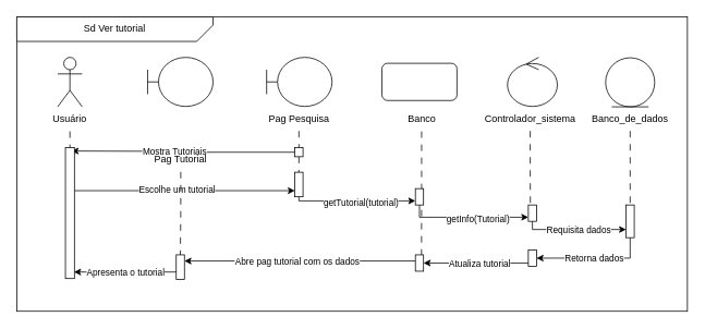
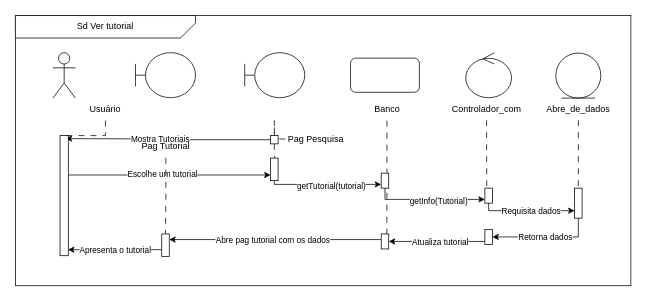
- <mxCell id="40" value="Usuário" style="text;html=1;align=center;verticalAlign=middle;whiteSpace=wrap;rounded=0;" vertex="1" parent="1"><mxGeometry x="55" y="130" width="60" height="30" as="geometry" /></mxCell>
+ <mxCell id="40" value="Usuário" style="text;html=1;align=center;verticalAlign=middle;whiteSpace=wrap;rounded=0;" vertex="1" parent="1"><mxGeometry x="110" y="130" width="60" height="30" as="geometry" /></mxCell>
- <mxCell id="11" value="Pag Pesquisa" style="text;html=1;align=center;verticalAlign=middle;whiteSpace=wrap;rounded=0;" vertex="1" parent="1"><mxGeometry x="324.5" y="129.5" width="81" height="30" as="geometry" /></mxCell>
+ <mxCell id="11" value="Pag Pesquisa" style="text;html=1;align=center;verticalAlign=middle;whiteSpace=wrap;rounded=0;" vertex="1" parent="1"><mxGeometry x="379.5" y="169.5" width="81" height="30" as="geometry" /></mxCell>
- <mxCell id="46" value="Controlador_sistema" style="text;html=1;align=center;verticalAlign=middle;whiteSpace=wrap;rounded=0;" vertex="1" parent="1"><mxGeometry x="590" y="129.5" width="115.5" height="30" as="geometry" /></mxCell>
+ <mxCell id="46" value="Controlador_com" style="text;html=1;align=center;verticalAlign=middle;whiteSpace=wrap;rounded=0;" vertex="1" parent="1"><mxGeometry x="590" y="129.5" width="115.5" height="30" as="geometry" /></mxCell>
- <mxCell id="9" value="Banco_de_dados" style="text;html=1;align=center;verticalAlign=middle;whiteSpace=wrap;rounded=0;" vertex="1" parent="1"><mxGeometry x="720" y="129.5" width="100" height="30" as="geometry" /></mxCell>
+ <mxCell id="9" value="Abre_de_dados" style="text;html=1;align=center;verticalAlign=middle;whiteSpace=wrap;rounded=0;" vertex="1" parent="1"><mxGeometry x="720" y="129.5" width="100" height="30" as="geometry" /></mxCell>
